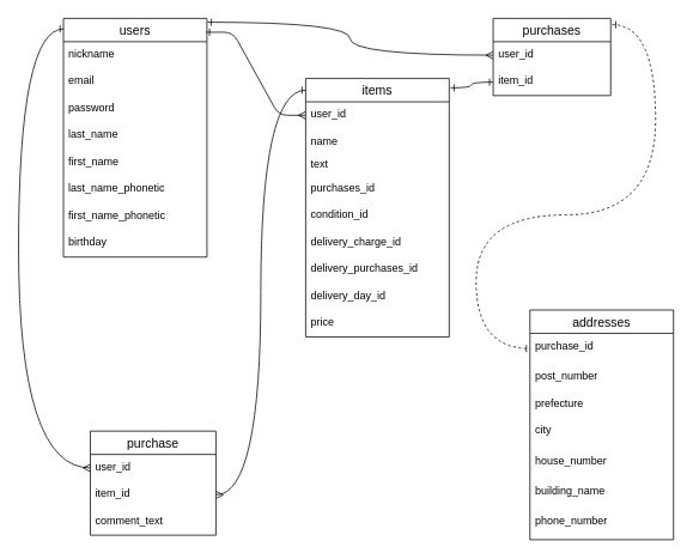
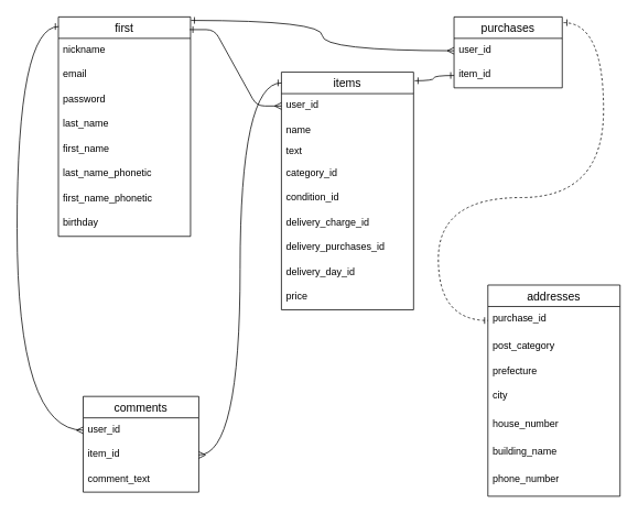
- <mxCell id="6" value="users" style="swimlane;fontStyle=0;childLayout=stackLayout;horizontal=1;startSize=26;horizontalStack=0;resizeParent=1;resizeParentMax=0;resizeLast=0;collapsible=1;marginBottom=0;align=center;fontSize=14;" parent="1" vertex="1"><mxGeometry x="70" y="20" width="160" height="266" as="geometry" /></mxCell>
+ <mxCell id="6" value="first" style="swimlane;fontStyle=0;childLayout=stackLayout;horizontal=1;startSize=26;horizontalStack=0;resizeParent=1;resizeParentMax=0;resizeLast=0;collapsible=1;marginBottom=0;align=center;fontSize=14;" parent="1" vertex="1"><mxGeometry x="70" y="20" width="160" height="266" as="geometry" /></mxCell>
- <mxCell id="22" value="purchases_id" style="text;strokeColor=none;fillColor=none;spacingLeft=4;spacingRight=4;overflow=hidden;rotatable=0;points=[[0,0.5],[1,0.5]];portConstraint=eastwest;fontSize=12;" parent="18" vertex="1"><mxGeometry y="108" width="160" height="30" as="geometry" /></mxCell>
+ <mxCell id="22" value="category_id" style="text;strokeColor=none;fillColor=none;spacingLeft=4;spacingRight=4;overflow=hidden;rotatable=0;points=[[0,0.5],[1,0.5]];portConstraint=eastwest;fontSize=12;" parent="18" vertex="1"><mxGeometry y="108" width="160" height="30" as="geometry" /></mxCell>
- <mxCell id="30" value="post_number" style="text;strokeColor=none;fillColor=none;spacingLeft=4;spacingRight=4;overflow=hidden;rotatable=0;points=[[0,0.5],[1,0.5]];portConstraint=eastwest;fontSize=12;" parent="28" vertex="1"><mxGeometry y="60" width="160" height="30" as="geometry" /></mxCell>
+ <mxCell id="30" value="post_category" style="text;strokeColor=none;fillColor=none;spacingLeft=4;spacingRight=4;overflow=hidden;rotatable=0;points=[[0,0.5],[1,0.5]];portConstraint=eastwest;fontSize=12;" parent="28" vertex="1"><mxGeometry y="60" width="160" height="30" as="geometry" /></mxCell>
- <mxCell id="37" value="purchase" style="swimlane;fontStyle=0;childLayout=stackLayout;horizontal=1;startSize=26;horizontalStack=0;resizeParent=1;resizeParentMax=0;resizeLast=0;collapsible=1;marginBottom=0;align=center;fontSize=14;" parent="1" vertex="1"><mxGeometry x="100" y="480" width="140" height="116" as="geometry" /></mxCell>
+ <mxCell id="37" value="comments" style="swimlane;fontStyle=0;childLayout=stackLayout;horizontal=1;startSize=26;horizontalStack=0;resizeParent=1;resizeParentMax=0;resizeLast=0;collapsible=1;marginBottom=0;align=center;fontSize=14;" parent="1" vertex="1"><mxGeometry x="100" y="480" width="140" height="116" as="geometry" /></mxCell>
